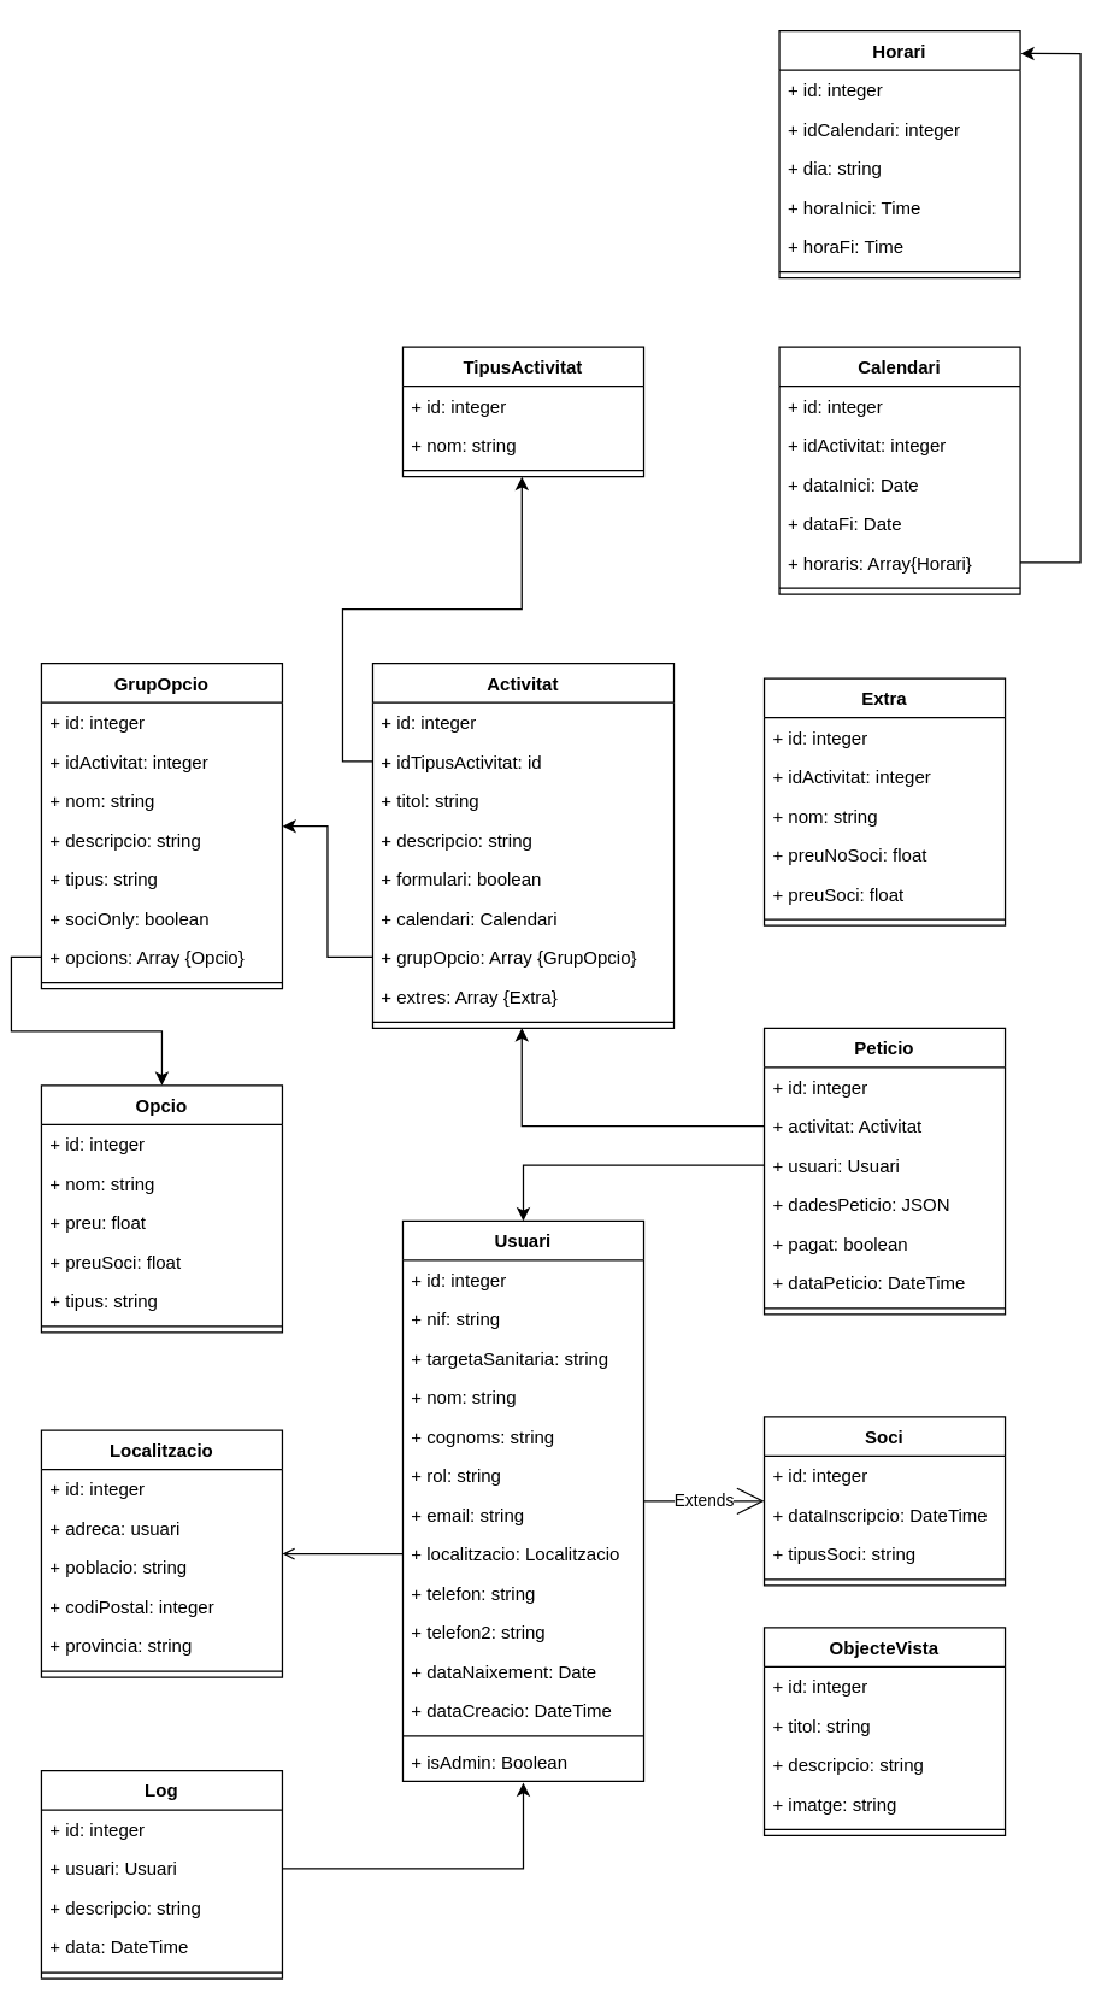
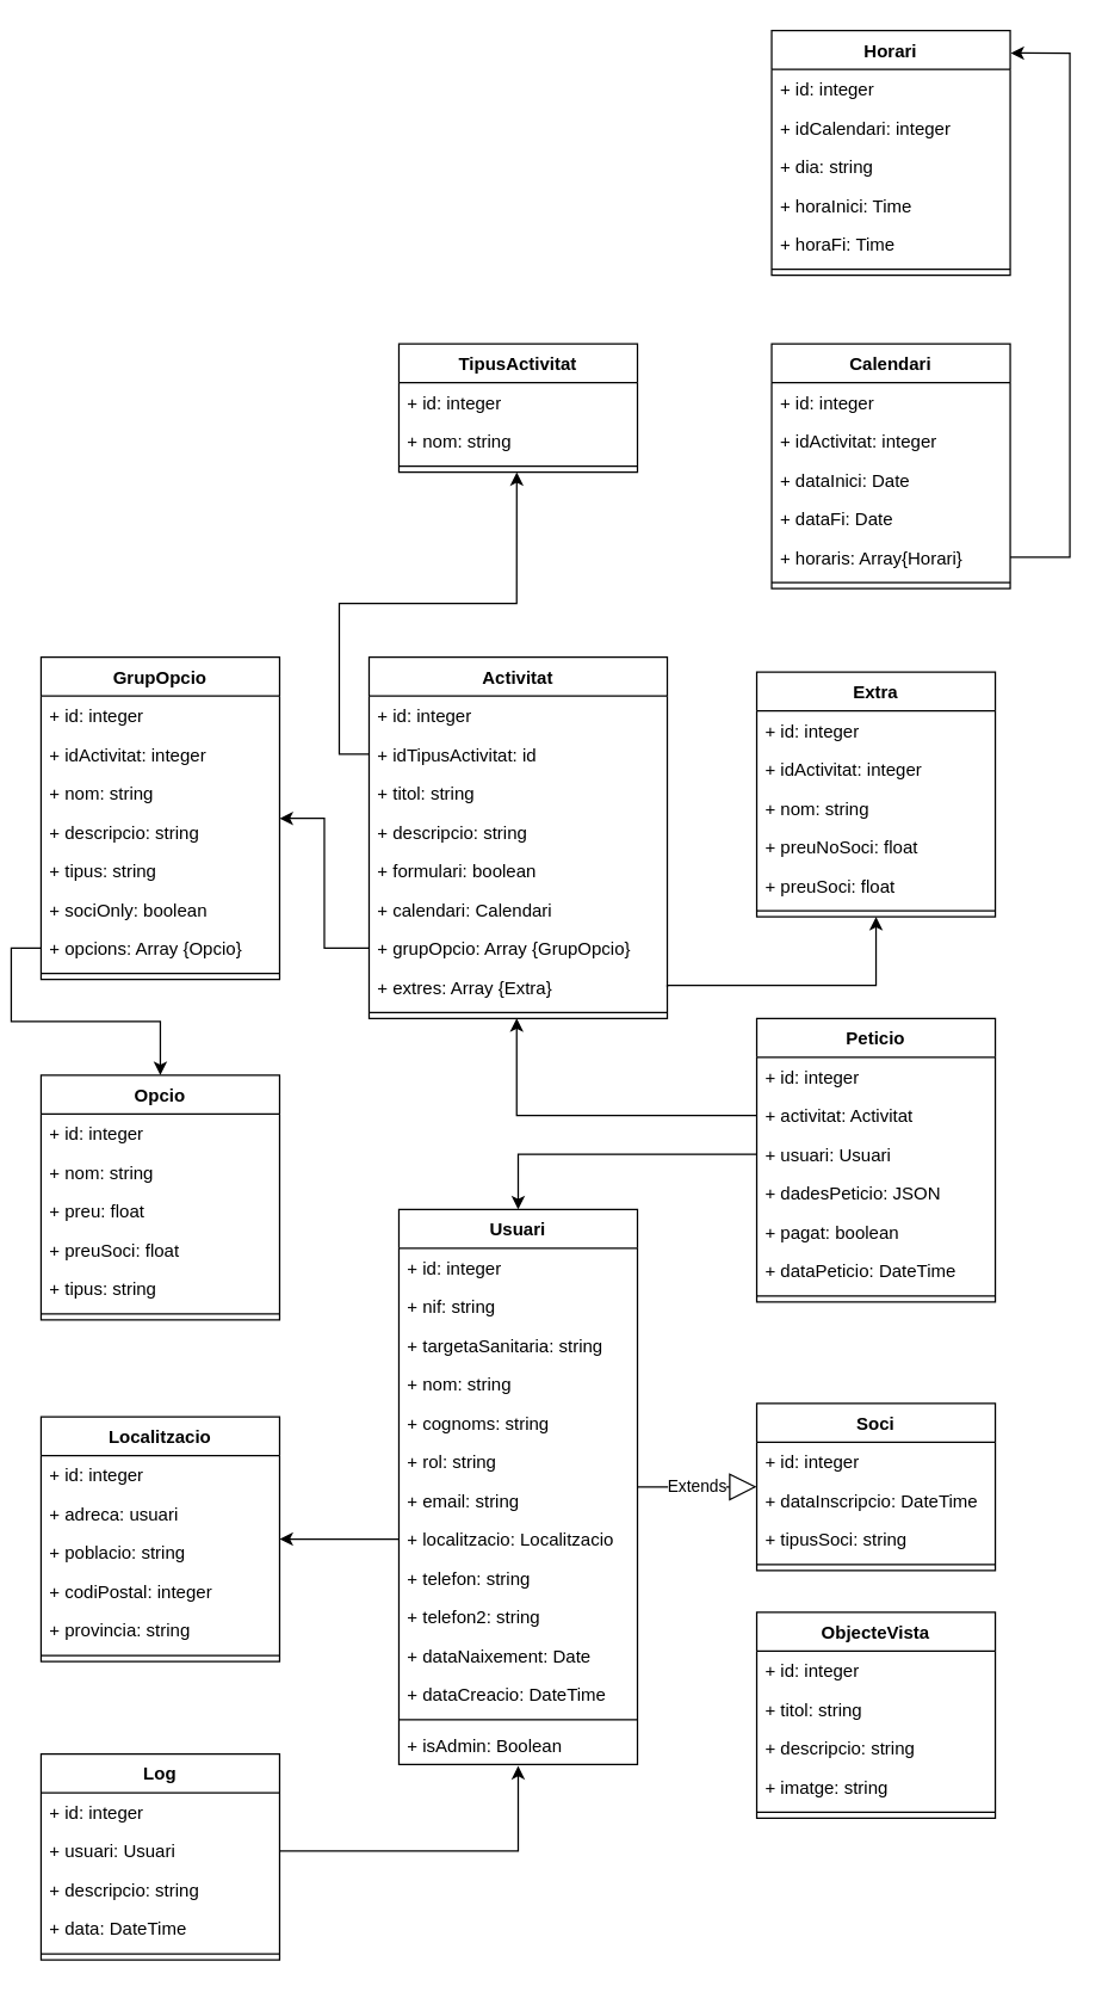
+ <mxCell id="85" style="edgeStyle=orthogonalEdgeStyle;rounded=0;orthogonalLoop=1;jettySize=auto;html=1;exitX=1;exitY=0.5;exitDx=0;exitDy=0;" edge="1" parent="1" source="66" target="68"><mxGeometry relative="1" as="geometry"><Array as="points"><mxPoint x="440" y="660" /><mxPoint x="580" y="660" /></Array></mxGeometry></mxCell>
- <mxCell id="51" value="Extends" style="endArrow=open;endSize=16;endFill=0;html=1;" edge="1" parent="1" source="2" target="46"><mxGeometry width="160" relative="1" as="geometry"><mxPoint x="440" y="920" as="sourcePoint" /><mxPoint x="600" y="920" as="targetPoint" /></mxGeometry></mxCell>
+ <mxCell id="51" value="Extends" style="endArrow=block;endSize=16;endFill=0;html=1;" edge="1" parent="1" source="2" target="46"><mxGeometry width="160" relative="1" as="geometry"><mxPoint x="440" y="920" as="sourcePoint" /><mxPoint x="600" y="920" as="targetPoint" /></mxGeometry></mxCell>
- <mxCell id="24" value="" style="endArrow=open;html=1;" edge="1" parent="1" source="10" target="17"><mxGeometry width="50" height="50" relative="1" as="geometry"><mxPoint x="400" y="1150" as="sourcePoint" /><mxPoint x="450" y="1100" as="targetPoint" /></mxGeometry></mxCell>
+ <mxCell id="24" value="" style="endArrow=classic;html=1;" edge="1" parent="1" source="10" target="17"><mxGeometry width="50" height="50" relative="1" as="geometry"><mxPoint x="400" y="1150" as="sourcePoint" /><mxPoint x="450" y="1100" as="targetPoint" /></mxGeometry></mxCell>
